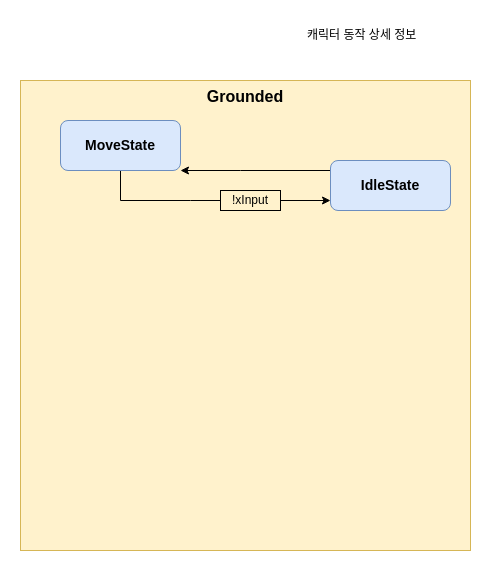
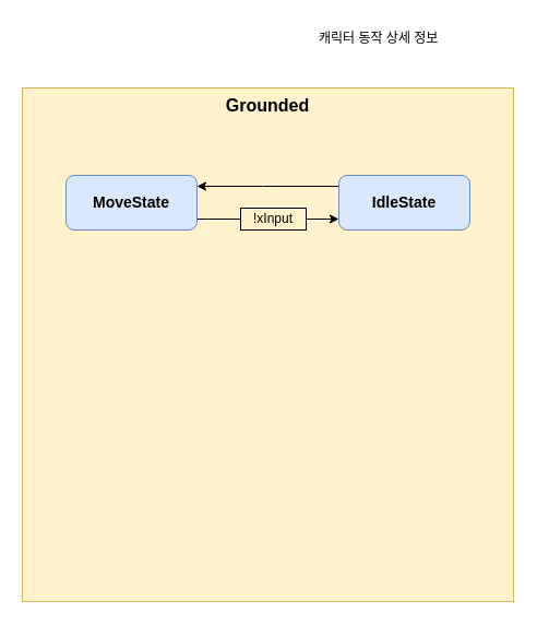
- <mxCell id="2" value="&lt;font style=&quot;vertical-align: inherit&quot;&gt;&lt;font style=&quot;vertical-align: inherit&quot;&gt;&lt;font style=&quot;vertical-align: inherit&quot;&gt;&lt;font style=&quot;vertical-align: inherit&quot;&gt;&amp;nbsp;캐릭터 동작 상세 정보&lt;/font&gt;&lt;/font&gt;&lt;/font&gt;&lt;/font&gt;" style="text;html=1;strokeColor=none;fillColor=none;align=center;verticalAlign=middle;whiteSpace=wrap;rounded=0;" vertex="1" parent="1"><mxGeometry x="275" y="20" width="170" height="30" as="geometry" /></mxCell>
+ <mxCell id="2" value="&lt;font style=&quot;vertical-align: inherit&quot;&gt;&lt;font style=&quot;vertical-align: inherit&quot;&gt;&lt;font style=&quot;vertical-align: inherit&quot;&gt;&lt;font style=&quot;vertical-align: inherit&quot;&gt;&amp;nbsp;캐릭터 동작 상세 정보&lt;/font&gt;&lt;/font&gt;&lt;/font&gt;&lt;/font&gt;" style="text;html=1;strokeColor=none;fillColor=none;align=center;verticalAlign=middle;whiteSpace=wrap;rounded=0;" vertex="1" parent="1"><mxGeometry x="260" y="20" width="170" height="30" as="geometry" /></mxCell>
- <mxCell id="5" value="&lt;b&gt;&lt;font style=&quot;font-size: 14px&quot;&gt;MoveState&lt;/font&gt;&lt;/b&gt;" style="rounded=1;whiteSpace=wrap;html=1;fillColor=#dae8fc;strokeColor=#6c8ebf;" vertex="1" parent="1"><mxGeometry x="60" y="120" width="120" height="50" as="geometry" /></mxCell>
+ <mxCell id="5" value="&lt;b&gt;&lt;font style=&quot;font-size: 14px&quot;&gt;MoveState&lt;/font&gt;&lt;/b&gt;" style="rounded=1;whiteSpace=wrap;html=1;fillColor=#dae8fc;strokeColor=#6c8ebf;" vertex="1" parent="1"><mxGeometry x="60" y="160" width="120" height="50" as="geometry" /></mxCell>
- <mxCell id="7" value="&lt;b&gt;&lt;font style=&quot;font-size: 14px&quot;&gt;IdleState&lt;/font&gt;&lt;/b&gt;" style="rounded=1;whiteSpace=wrap;html=1;fillColor=#dae8fc;strokeColor=#6c8ebf;" vertex="1" parent="1"><mxGeometry x="330" y="160" width="120" height="50" as="geometry" /></mxCell>
+ <mxCell id="7" value="&lt;b&gt;&lt;font style=&quot;font-size: 14px&quot;&gt;IdleState&lt;/font&gt;&lt;/b&gt;" style="rounded=1;whiteSpace=wrap;html=1;fillColor=#dae8fc;strokeColor=#6c8ebf;" vertex="1" parent="1"><mxGeometry x="310" y="160" width="120" height="50" as="geometry" /></mxCell>
